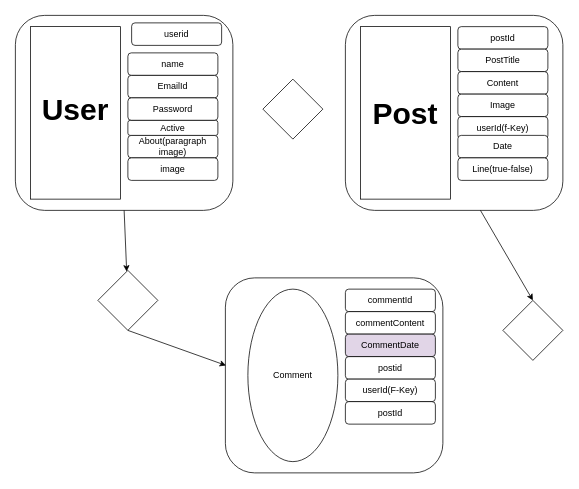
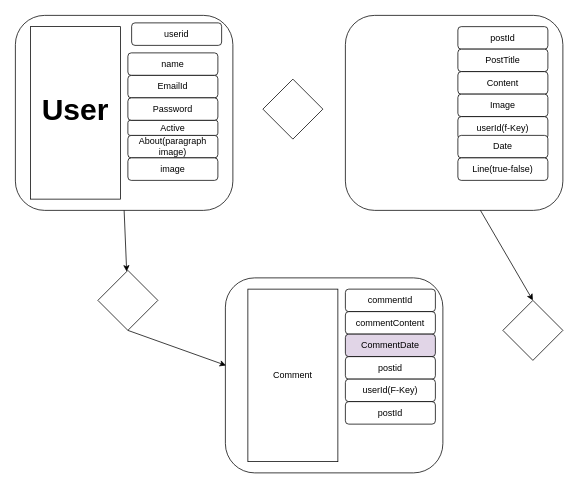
- <mxCell id="12" value="&lt;b&gt;&lt;font style=&quot;font-size: 40px;&quot;&gt;Post&lt;/font&gt;&lt;/b&gt;" style="rounded=0;whiteSpace=wrap;html=1;align=center;" vertex="1" parent="1"><mxGeometry x="480" y="35" width="120" height="230" as="geometry" /></mxCell>
- <mxCell id="21" value="Comment" style="ellipse;whiteSpace=wrap;html=1;align=center;" vertex="1" parent="1"><mxGeometry x="330" y="385" width="120" height="230" as="geometry" /></mxCell>
+ <mxCell id="21" value="Comment" style="rounded=0;whiteSpace=wrap;html=1;align=center;" vertex="1" parent="1"><mxGeometry x="330" y="385" width="120" height="230" as="geometry" /></mxCell>
